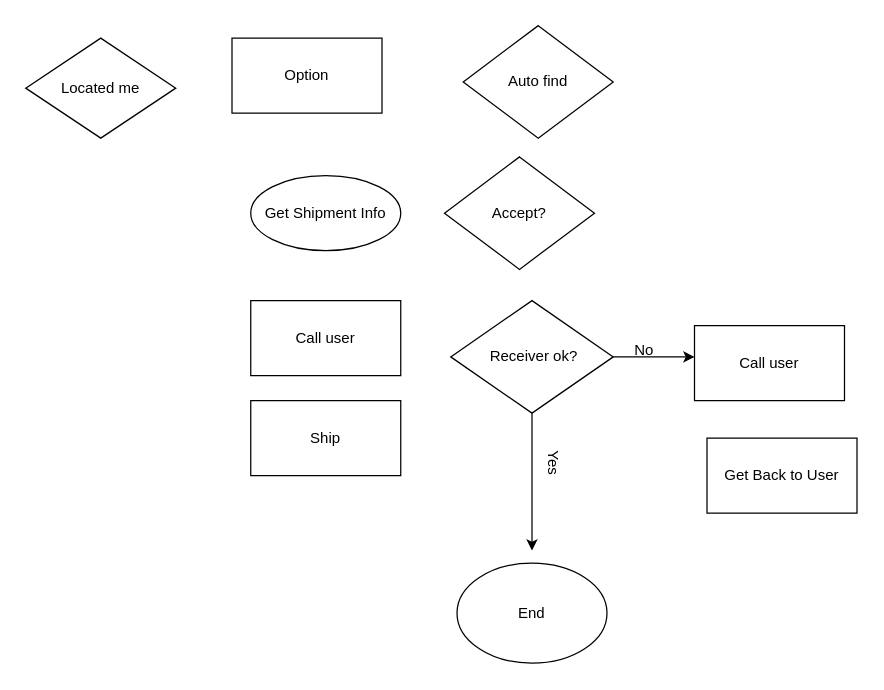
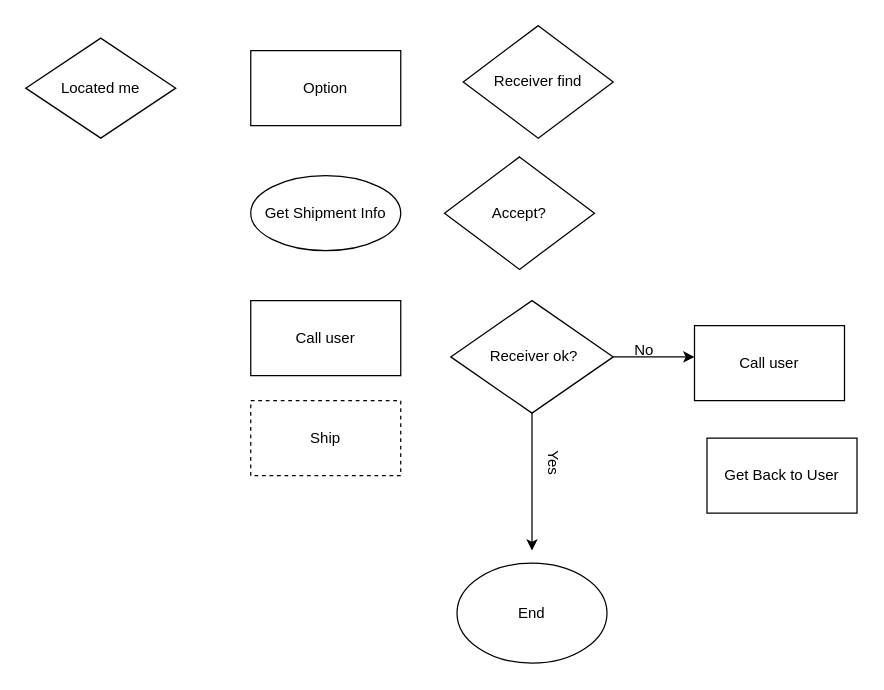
- <mxCell id="4" value="Option" style="rounded=0;whiteSpace=wrap;html=1;" parent="1" vertex="1"><mxGeometry x="185" y="30" width="120" height="60" as="geometry" /></mxCell>
+ <mxCell id="4" value="Option" style="rounded=0;whiteSpace=wrap;html=1;" parent="1" vertex="1"><mxGeometry x="200" y="40" width="120" height="60" as="geometry" /></mxCell>
- <mxCell id="5" value="Auto find" style="rhombus;whiteSpace=wrap;html=1;" parent="1" vertex="1"><mxGeometry x="370" y="20" width="120" height="90" as="geometry" /></mxCell>
+ <mxCell id="5" value="Receiver find" style="rhombus;whiteSpace=wrap;html=1;" parent="1" vertex="1"><mxGeometry x="370" y="20" width="120" height="90" as="geometry" /></mxCell>
- <mxCell id="8" value="Ship" style="rounded=0;whiteSpace=wrap;html=1;" parent="1" vertex="1"><mxGeometry x="200" y="320" width="120" height="60" as="geometry" /></mxCell>
+ <mxCell id="8" value="Ship" style="rounded=0;whiteSpace=wrap;html=1;dashed=1;" parent="1" vertex="1"><mxGeometry x="200" y="320" width="120" height="60" as="geometry" /></mxCell>
